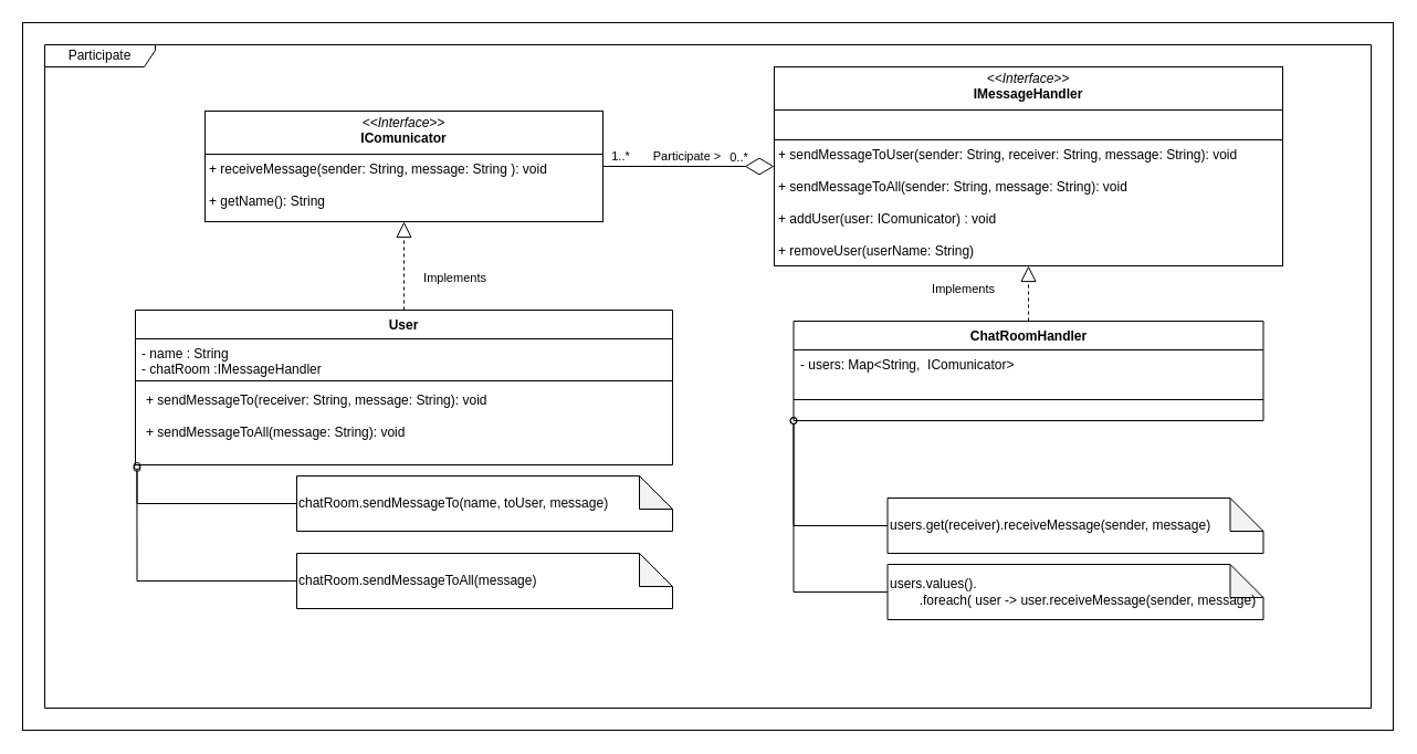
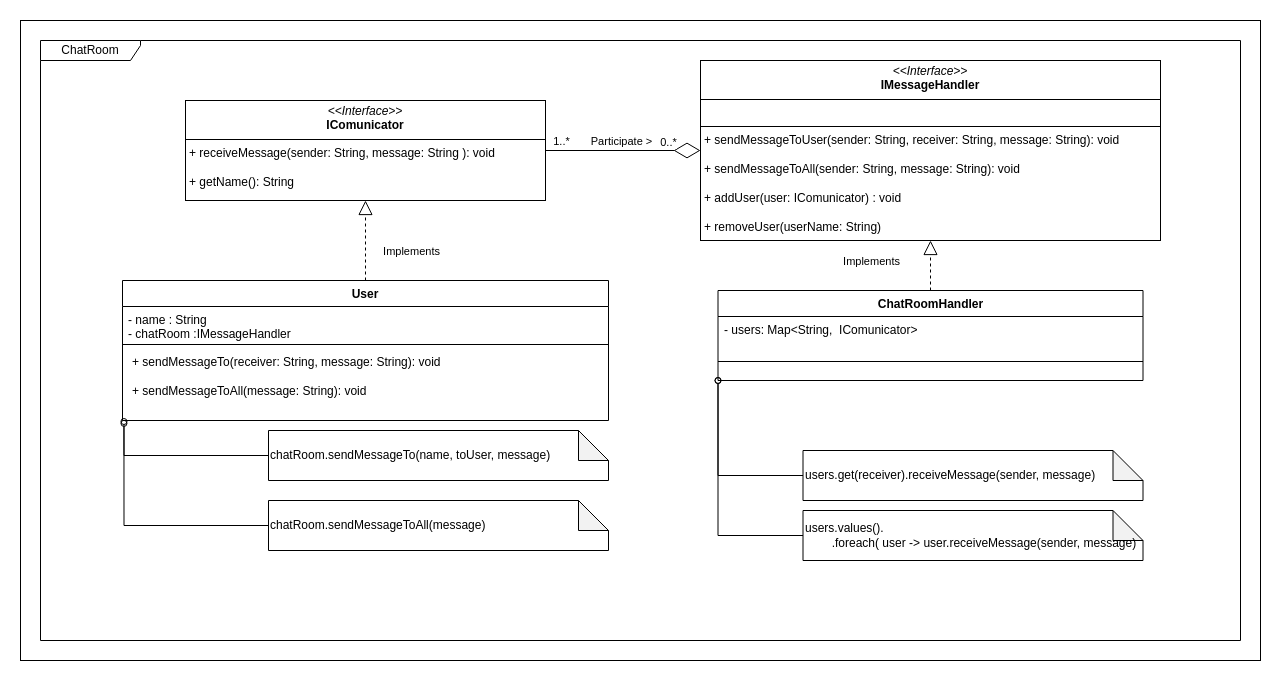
- <mxCell id="24" value="Participate" style="shape=umlFrame;whiteSpace=wrap;html=1;pointerEvents=0;width=100;height=20;" vertex="1" parent="1"><mxGeometry x="40" y="40" width="1200" height="600" as="geometry" /></mxCell>
+ <mxCell id="24" value="ChatRoom" style="shape=umlFrame;whiteSpace=wrap;html=1;pointerEvents=0;width=100;height=20;" vertex="1" parent="1"><mxGeometry x="40" y="40" width="1200" height="600" as="geometry" /></mxCell>
